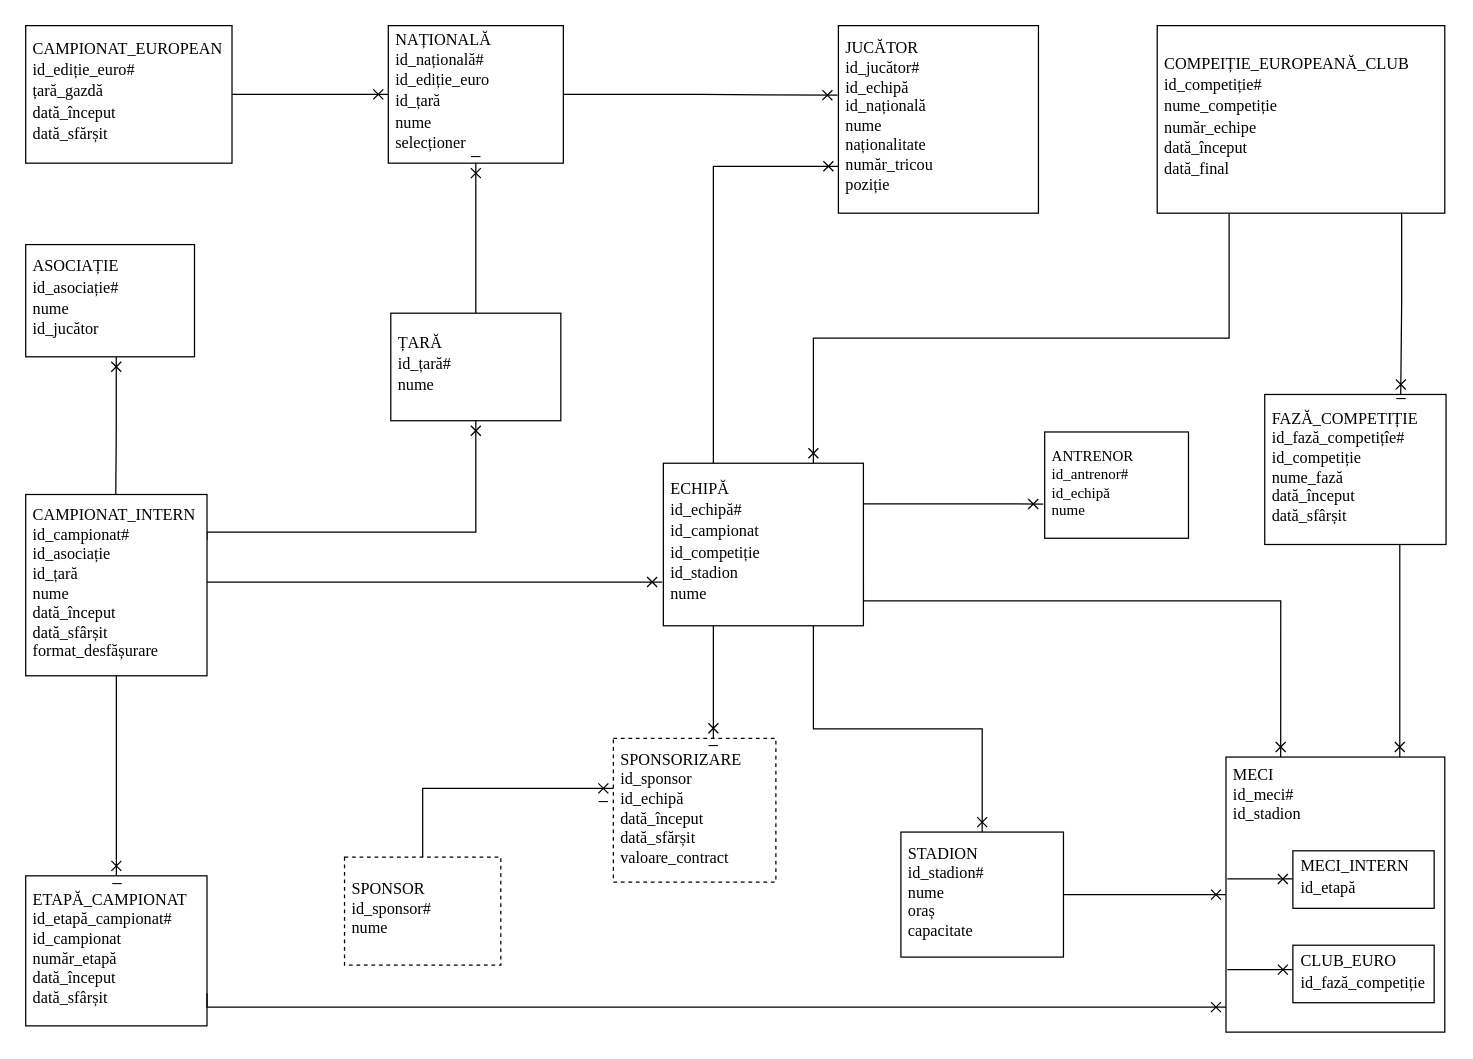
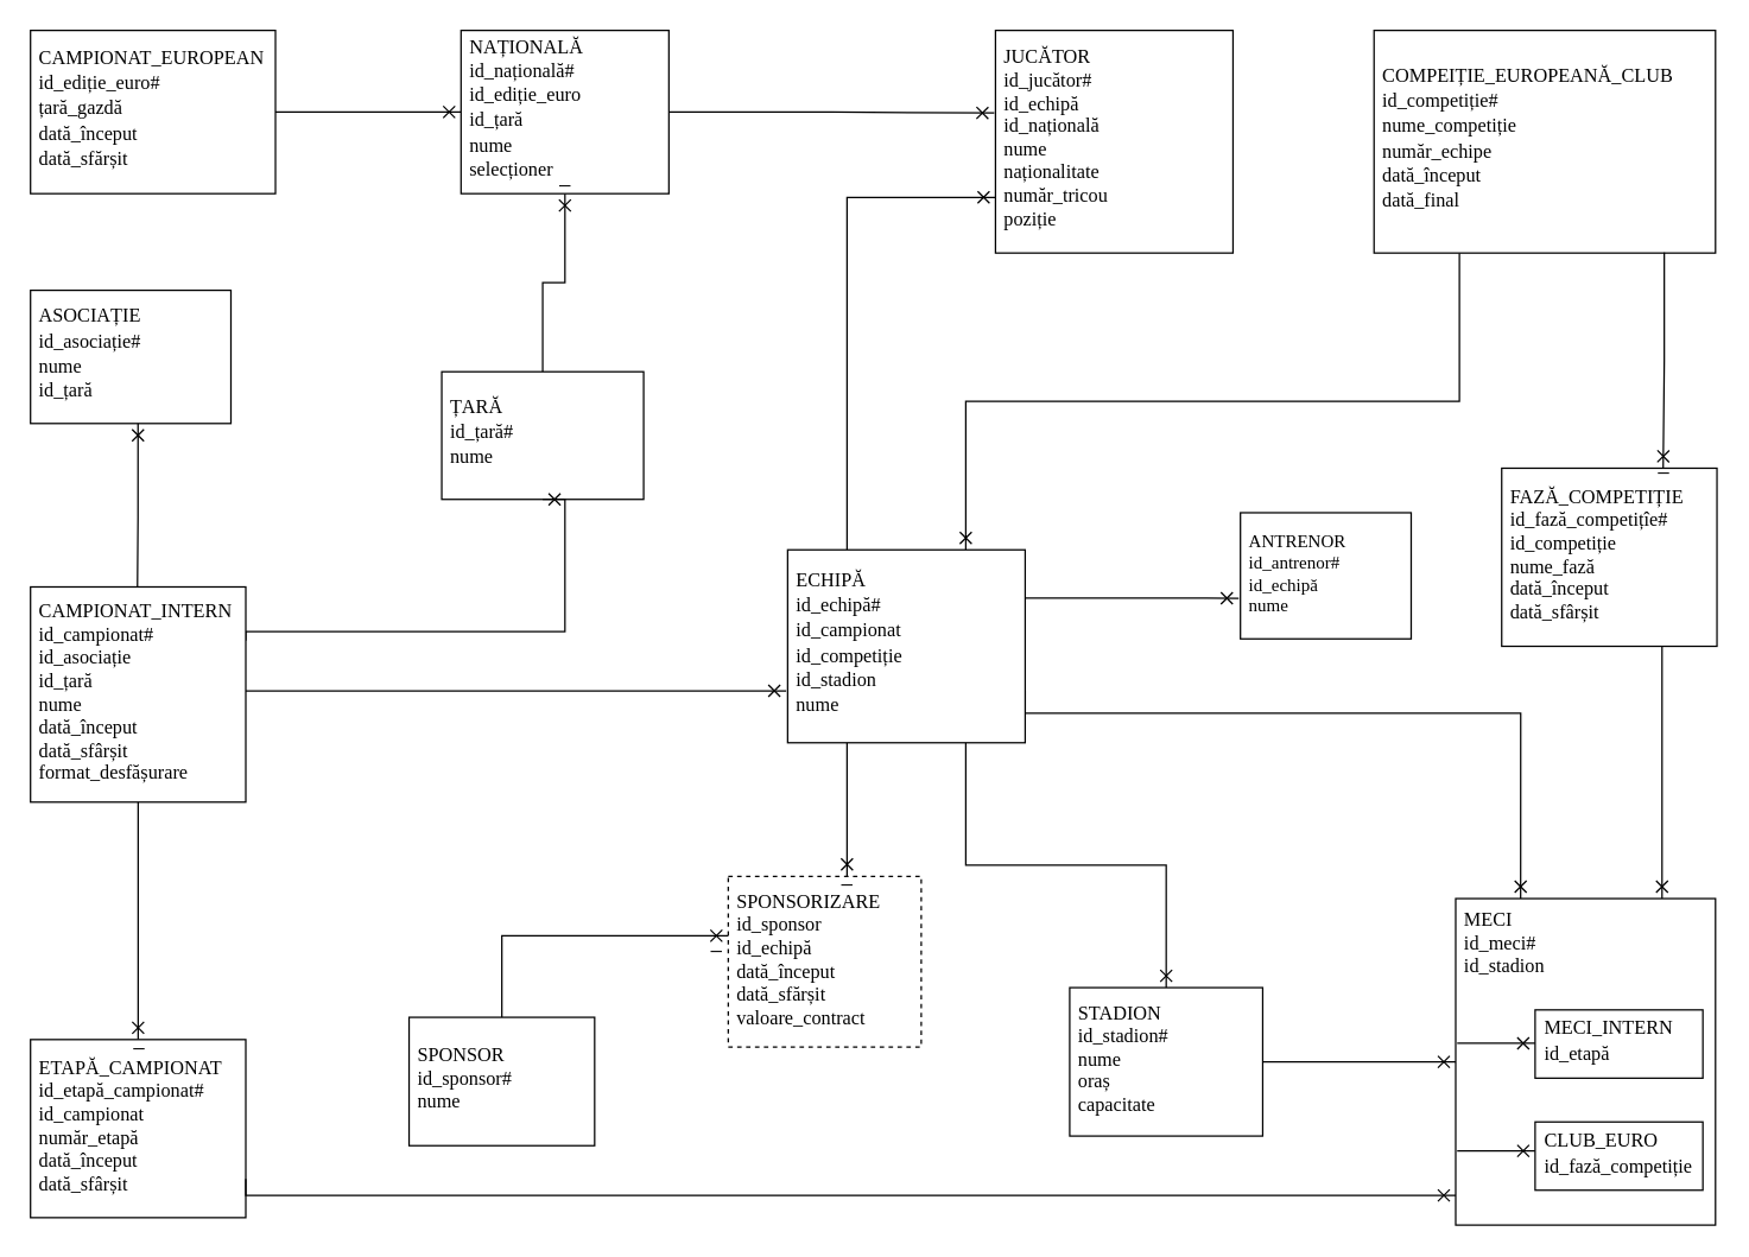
- <mxCell id="6" value="&lt;div style=&quot;line-height: 130%;&quot;&gt;ASOCIAȚIE&lt;div&gt;id_asociație#&lt;/div&gt;&lt;div&gt;nume&lt;/div&gt;&lt;div&gt;id_jucător&lt;/div&gt;&lt;/div&gt;" style="rounded=0;whiteSpace=wrap;html=1;fontFamily=Georgia;align=left;fontSize=13;spacingLeft=4;spacingBottom=4;" parent="1" vertex="1"><mxGeometry x="20" y="195.12" width="135" height="89.75" as="geometry" /></mxCell>
+ <mxCell id="6" value="&lt;div style=&quot;line-height: 130%;&quot;&gt;ASOCIAȚIE&lt;div&gt;id_asociație#&lt;/div&gt;&lt;div&gt;nume&lt;/div&gt;&lt;div&gt;id_țară&lt;/div&gt;&lt;/div&gt;" style="rounded=0;whiteSpace=wrap;html=1;fontFamily=Georgia;align=left;fontSize=13;spacingLeft=4;spacingBottom=4;" parent="1" vertex="1"><mxGeometry x="20" y="195.12" width="135" height="89.75" as="geometry" /></mxCell>
- <mxCell id="9" value="&lt;div style=&quot;line-height: 130%;&quot;&gt;ȚARĂ&lt;div&gt;id_țară#&lt;/div&gt;&lt;div&gt;nume&lt;/div&gt;&lt;/div&gt;" style="rounded=0;whiteSpace=wrap;html=1;fontFamily=Georgia;align=left;spacingLeft=4;spacingBottom=4;fontSize=13;" parent="1" vertex="1"><mxGeometry x="312" y="250" width="136" height="86" as="geometry" /></mxCell>
+ <mxCell id="9" value="&lt;div style=&quot;line-height: 130%;&quot;&gt;ȚARĂ&lt;div&gt;id_țară#&lt;/div&gt;&lt;div&gt;nume&lt;/div&gt;&lt;/div&gt;" style="rounded=0;whiteSpace=wrap;html=1;fontFamily=Georgia;align=left;spacingLeft=4;spacingBottom=4;fontSize=13;" parent="1" vertex="1"><mxGeometry x="297" y="250" width="136" height="86" as="geometry" /></mxCell>
- <mxCell id="28" value="SPONSOR&lt;div&gt;id_sponsor#&lt;/div&gt;&lt;div&gt;nume&lt;/div&gt;" style="rounded=0;whiteSpace=wrap;html=1;fontFamily=Georgia;align=left;fontSize=13;spacingLeft=4;spacingBottom=4;dashed=1;" vertex="1" parent="1"><mxGeometry x="275" y="685" width="125" height="86.5" as="geometry" /></mxCell>
+ <mxCell id="28" value="SPONSOR&lt;div&gt;id_sponsor#&lt;/div&gt;&lt;div&gt;nume&lt;/div&gt;" style="rounded=0;whiteSpace=wrap;html=1;fontFamily=Georgia;align=left;fontSize=13;spacingLeft=4;spacingBottom=4;" vertex="1" parent="1"><mxGeometry x="275" y="685" width="125" height="86.5" as="geometry" /></mxCell>
